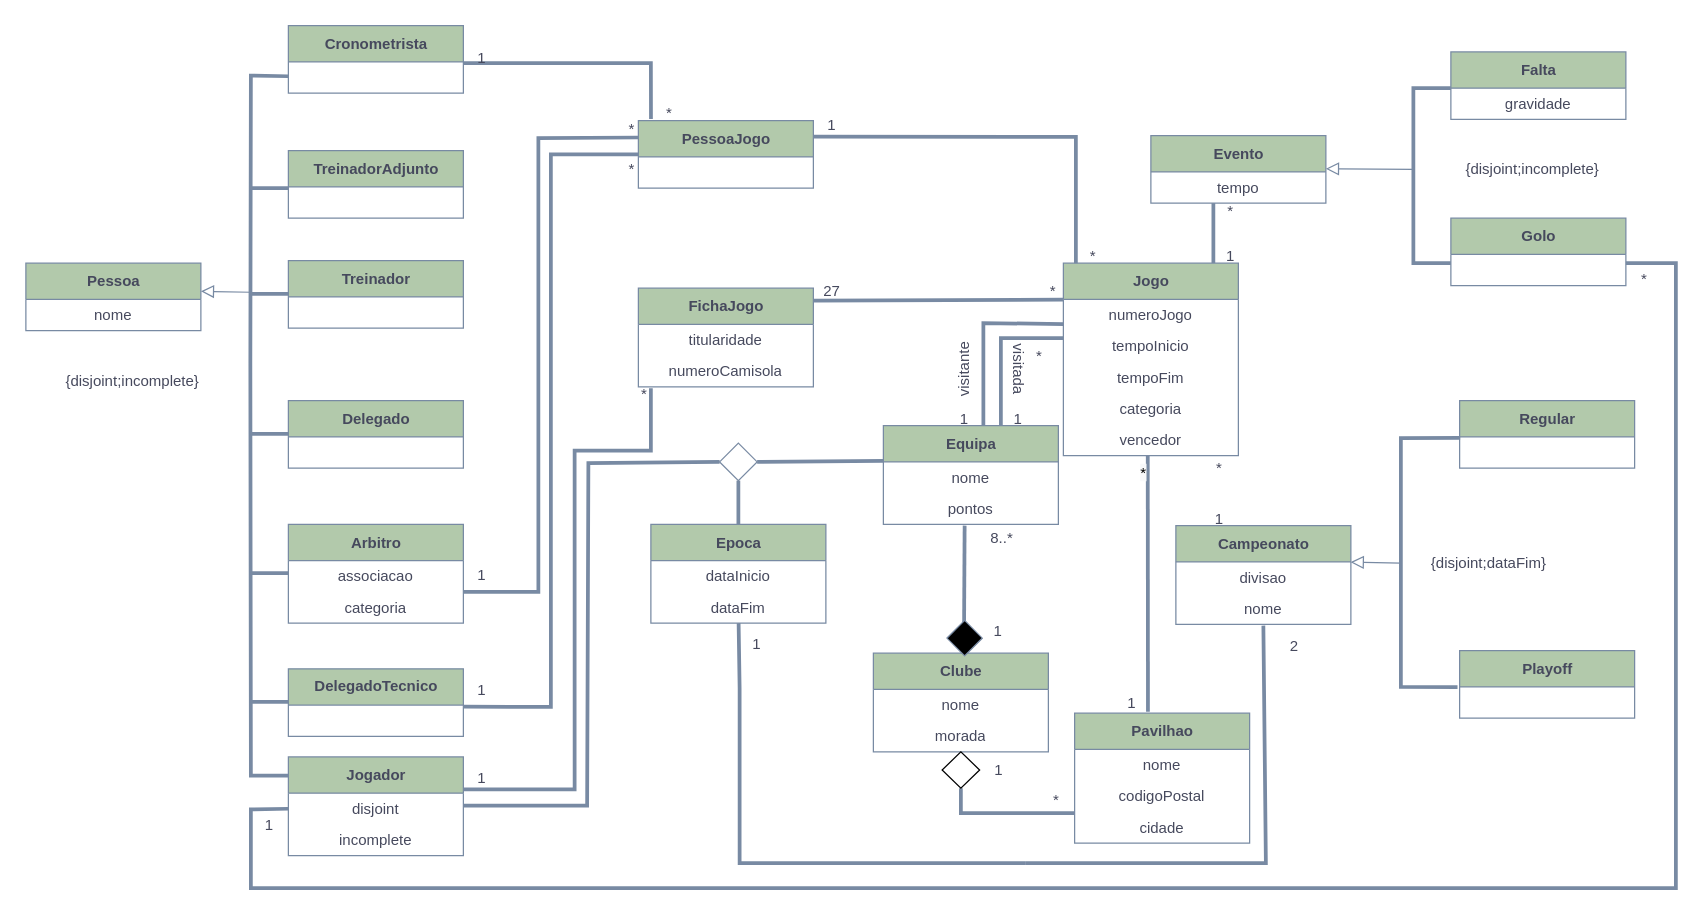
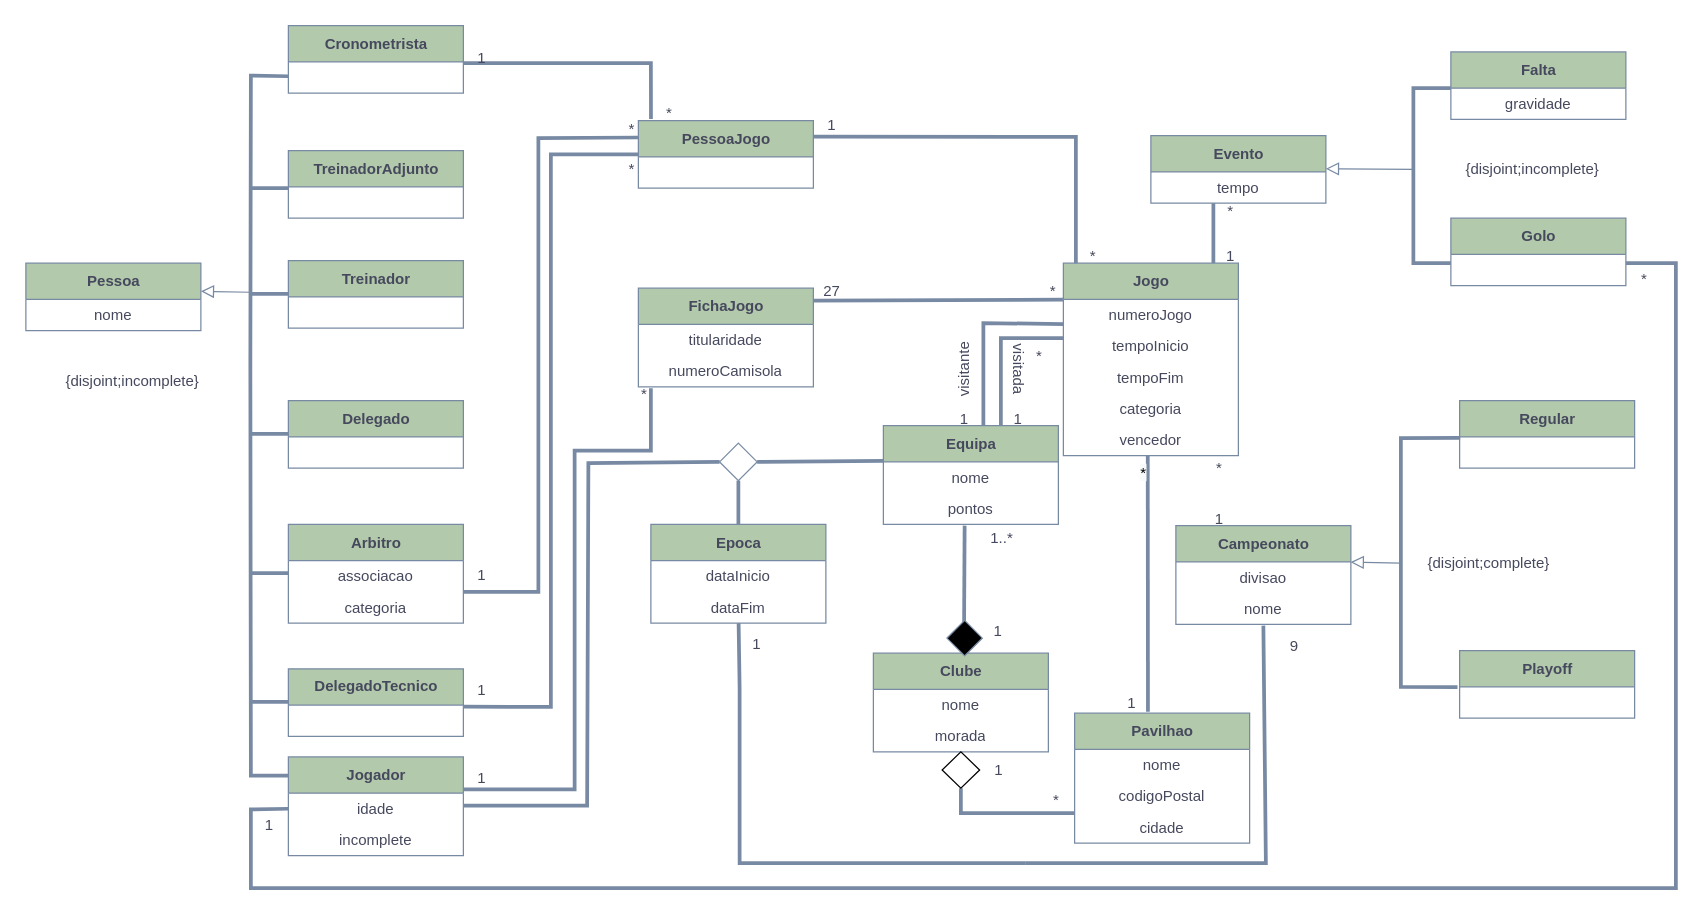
- <mxCell id="71" value="8..*" style="text;html=1;strokeColor=none;fillColor=none;align=center;verticalAlign=middle;whiteSpace=wrap;rounded=0;fontColor=#46495D;" parent="1" vertex="1"><mxGeometry x="786" y="425" width="30" height="10" as="geometry" /></mxCell>
+ <mxCell id="71" value="1..*" style="text;html=1;strokeColor=none;fillColor=none;align=center;verticalAlign=middle;whiteSpace=wrap;rounded=0;fontColor=#46495D;" parent="1" vertex="1"><mxGeometry x="786" y="425" width="30" height="10" as="geometry" /></mxCell>
- <mxCell id="54" value="{disjoint;dataFim}" style="text;html=1;align=center;verticalAlign=middle;resizable=0;points=[];autosize=1;strokeColor=none;fillColor=none;fontColor=#46495D;" parent="1" vertex="1"><mxGeometry x="1130" y="435" width="120" height="30" as="geometry" /></mxCell>
+ <mxCell id="54" value="{disjoint;complete}" style="text;html=1;align=center;verticalAlign=middle;resizable=0;points=[];autosize=1;strokeColor=none;fillColor=none;fontColor=#46495D;" parent="1" vertex="1"><mxGeometry x="1130" y="435" width="120" height="30" as="geometry" /></mxCell>
- <mxCell id="46" value="2" style="text;html=1;strokeColor=none;fillColor=none;align=center;verticalAlign=middle;whiteSpace=wrap;rounded=0;fontColor=#46495D;" parent="1" vertex="1"><mxGeometry x="1020" y="512" width="30" height="10" as="geometry" /></mxCell>
+ <mxCell id="46" value="9" style="text;html=1;strokeColor=none;fillColor=none;align=center;verticalAlign=middle;whiteSpace=wrap;rounded=0;fontColor=#46495D;" parent="1" vertex="1"><mxGeometry x="1020" y="512" width="30" height="10" as="geometry" /></mxCell>
- <mxCell id="8" value="disjoint" style="text;html=1;strokeColor=none;fillColor=none;align=center;verticalAlign=middle;spacingLeft=4;spacingRight=4;overflow=hidden;rotatable=0;points=[[0,0.5],[1,0.5]];portConstraint=eastwest;fontColor=#46495D;" parent="7" vertex="1"><mxGeometry y="29" width="140" height="25" as="geometry" /></mxCell>
+ <mxCell id="8" value="idade" style="text;html=1;strokeColor=none;fillColor=none;align=center;verticalAlign=middle;spacingLeft=4;spacingRight=4;overflow=hidden;rotatable=0;points=[[0,0.5],[1,0.5]];portConstraint=eastwest;fontColor=#46495D;" parent="7" vertex="1"><mxGeometry y="29" width="140" height="25" as="geometry" /></mxCell>
